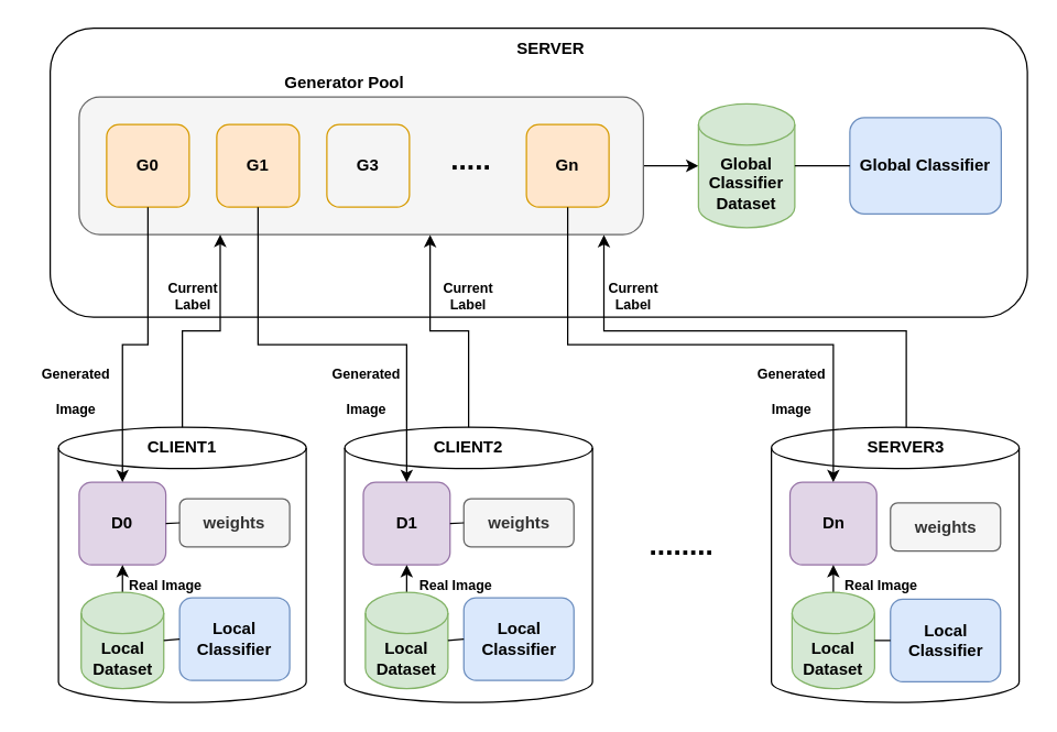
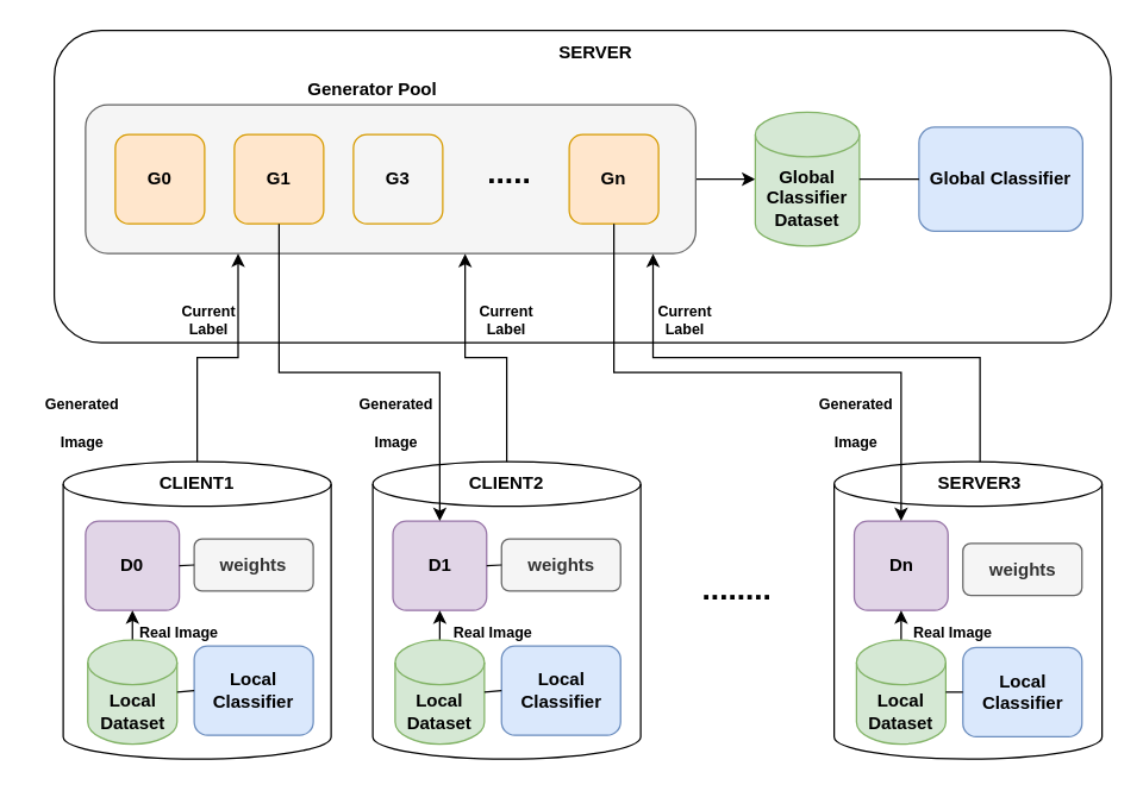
- <mxCell id="36" style="edgeStyle=orthogonalEdgeStyle;rounded=0;orthogonalLoop=1;jettySize=auto;html=1;exitX=0.5;exitY=1;exitDx=0;exitDy=0;" edge="1" parent="1" source="8" target="12"><mxGeometry relative="1" as="geometry" /></mxCell>
